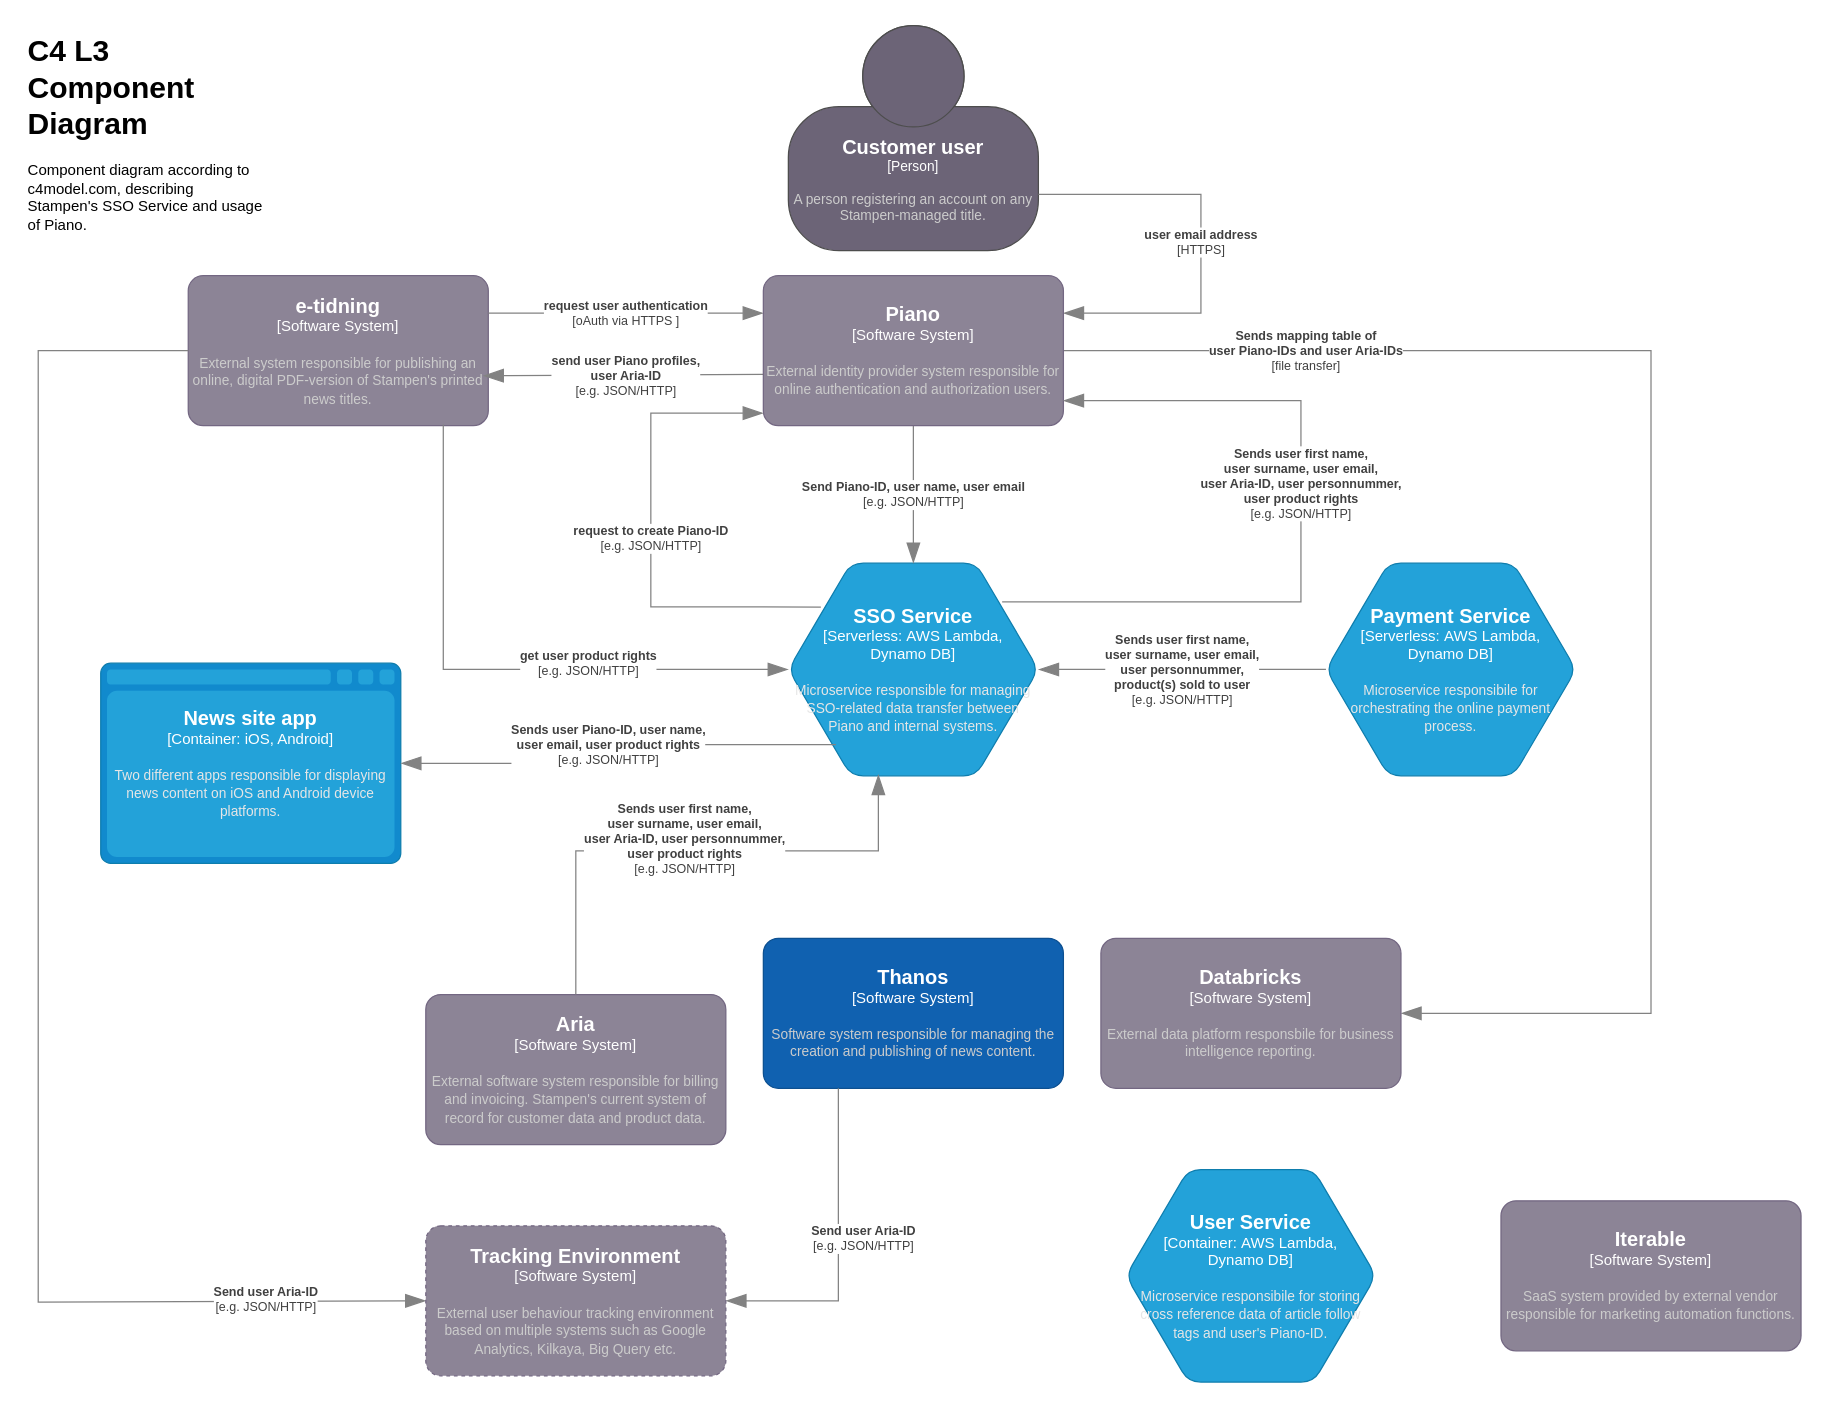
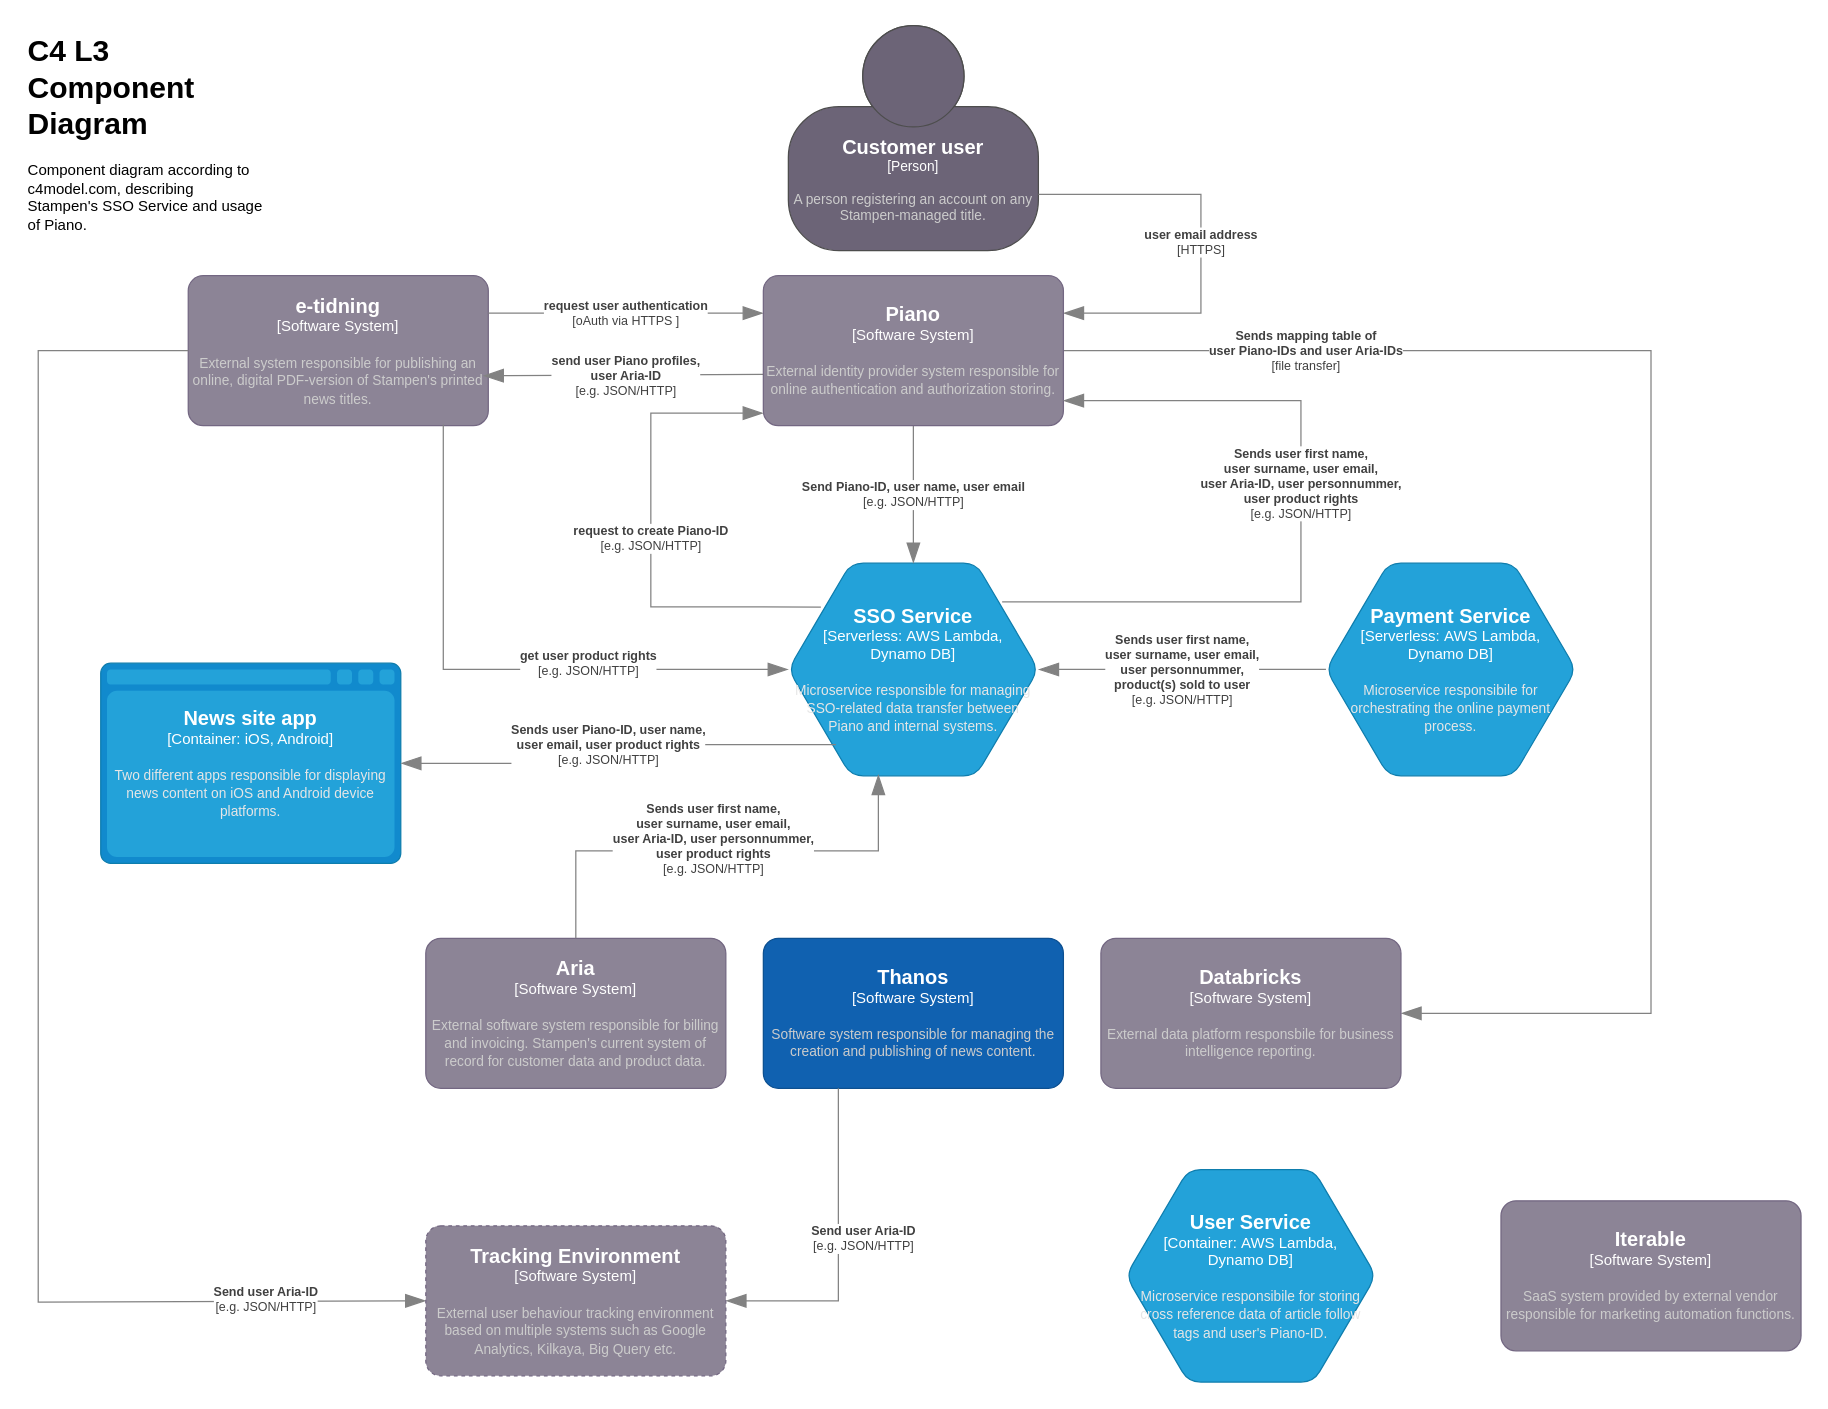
- <mxCell id="22" value="&lt;font style=&quot;font-size: 16px&quot;&gt;&lt;b&gt;Piano&lt;/b&gt;&lt;/font&gt;&lt;div&gt;[Software System]&lt;/div&gt;&lt;br&gt;&lt;div&gt;&lt;font style=&quot;font-size: 11px&quot;&gt;&lt;font color=&quot;#cccccc&quot;&gt;External identity provider system responsible for online authentication and authorization users.&lt;/font&gt;&lt;/div&gt;" style="rounded=1;whiteSpace=wrap;html=1;labelBackgroundColor=none;fillColor=#8C8496;fontColor=#ffffff;align=center;arcSize=10;strokeColor=#736782;metaEdit=1;resizable=0;points=[[0.25,0,0],[0.5,0,0],[0.75,0,0],[1,0.25,0],[1,0.5,0],[1,0.75,0],[0.75,1,0],[0.5,1,0],[0.25,1,0],[0,0.75,0],[0,0.5,0],[0,0.25,0]];" parent="1" vertex="1"><mxGeometry x="610" y="220" width="240" height="120" as="geometry" /></mxCell>
+ <mxCell id="22" value="&lt;font style=&quot;font-size: 16px&quot;&gt;&lt;b&gt;Piano&lt;/b&gt;&lt;/font&gt;&lt;div&gt;[Software System]&lt;/div&gt;&lt;br&gt;&lt;div&gt;&lt;font style=&quot;font-size: 11px&quot;&gt;&lt;font color=&quot;#cccccc&quot;&gt;External identity provider system responsible for online authentication and authorization storing.&lt;/font&gt;&lt;/div&gt;" style="rounded=1;whiteSpace=wrap;html=1;labelBackgroundColor=none;fillColor=#8C8496;fontColor=#ffffff;align=center;arcSize=10;strokeColor=#736782;metaEdit=1;resizable=0;points=[[0.25,0,0],[0.5,0,0],[0.75,0,0],[1,0.25,0],[1,0.5,0],[1,0.75,0],[0.75,1,0],[0.5,1,0],[0.25,1,0],[0,0.75,0],[0,0.5,0],[0,0.25,0]];" parent="1" vertex="1"><mxGeometry x="610" y="220" width="240" height="120" as="geometry" /></mxCell>
- <mxCell id="6" value="&lt;font style=&quot;font-size: 16px&quot;&gt;&lt;b&gt;Aria&lt;/b&gt;&lt;/font&gt;&lt;div&gt;[Software System]&lt;/div&gt;&lt;br&gt;&lt;div&gt;&lt;font style=&quot;font-size: 11px&quot;&gt;&lt;font color=&quot;#cccccc&quot;&gt;External software system responsible for billing and invoicing. Stampen's current system of record for customer data and product data.&lt;/font&gt;&lt;/div&gt;" style="rounded=1;whiteSpace=wrap;html=1;labelBackgroundColor=none;fillColor=#8C8496;fontColor=#ffffff;align=center;arcSize=10;strokeColor=#736782;metaEdit=1;resizable=0;points=[[0.25,0,0],[0.5,0,0],[0.75,0,0],[1,0.25,0],[1,0.5,0],[1,0.75,0],[0.75,1,0],[0.5,1,0],[0.25,1,0],[0,0.75,0],[0,0.5,0],[0,0.25,0]];" parent="1" vertex="1"><mxGeometry x="340" y="795" width="240" height="120" as="geometry" /></mxCell>
+ <mxCell id="6" value="&lt;font style=&quot;font-size: 16px&quot;&gt;&lt;b&gt;Aria&lt;/b&gt;&lt;/font&gt;&lt;div&gt;[Software System]&lt;/div&gt;&lt;br&gt;&lt;div&gt;&lt;font style=&quot;font-size: 11px&quot;&gt;&lt;font color=&quot;#cccccc&quot;&gt;External software system responsible for billing and invoicing. Stampen's current system of record for customer data and product data.&lt;/font&gt;&lt;/div&gt;" style="rounded=1;whiteSpace=wrap;html=1;labelBackgroundColor=none;fillColor=#8C8496;fontColor=#ffffff;align=center;arcSize=10;strokeColor=#736782;metaEdit=1;resizable=0;points=[[0.25,0,0],[0.5,0,0],[0.75,0,0],[1,0.25,0],[1,0.5,0],[1,0.75,0],[0.75,1,0],[0.5,1,0],[0.25,1,0],[0,0.75,0],[0,0.5,0],[0,0.25,0]];" parent="1" vertex="1"><mxGeometry x="340" y="750" width="240" height="120" as="geometry" /></mxCell>
